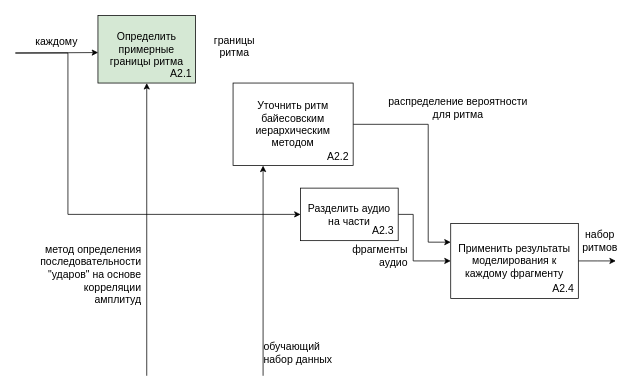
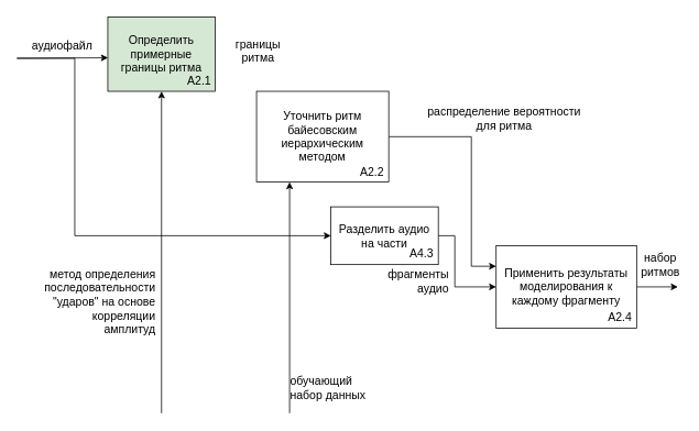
- <mxCell id="14" value="каждому" style="text;html=1;strokeColor=none;fillColor=none;align=center;verticalAlign=middle;whiteSpace=wrap;rounded=0;fontSize=14;" vertex="1" parent="1"><mxGeometry x="30" y="45" width="90" height="20" as="geometry" /></mxCell>
+ <mxCell id="14" value="аудиофайл" style="text;html=1;strokeColor=none;fillColor=none;align=center;verticalAlign=middle;whiteSpace=wrap;rounded=0;fontSize=14;" vertex="1" parent="1"><mxGeometry x="30" y="45" width="90" height="20" as="geometry" /></mxCell>
- <mxCell id="9" value="А2.3" style="text;html=1;strokeColor=none;fillColor=none;align=center;verticalAlign=middle;whiteSpace=wrap;rounded=0;fontSize=14;" vertex="1" parent="1"><mxGeometry x="490" y="297" width="40" height="20" as="geometry" /></mxCell>
+ <mxCell id="9" value="А4.3" style="text;html=1;strokeColor=none;fillColor=none;align=center;verticalAlign=middle;whiteSpace=wrap;rounded=0;fontSize=14;" vertex="1" parent="1"><mxGeometry x="490" y="297" width="40" height="20" as="geometry" /></mxCell>
